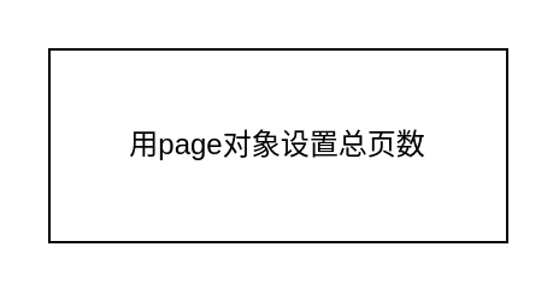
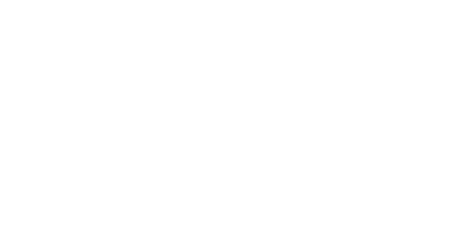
- <mxCell id="2" value="用page对象设置总页数" style="rounded=0;whiteSpace=wrap;html=1;" vertex="1" parent="1"><mxGeometry x="20" y="20" width="190" height="80" as="geometry" /></mxCell>
